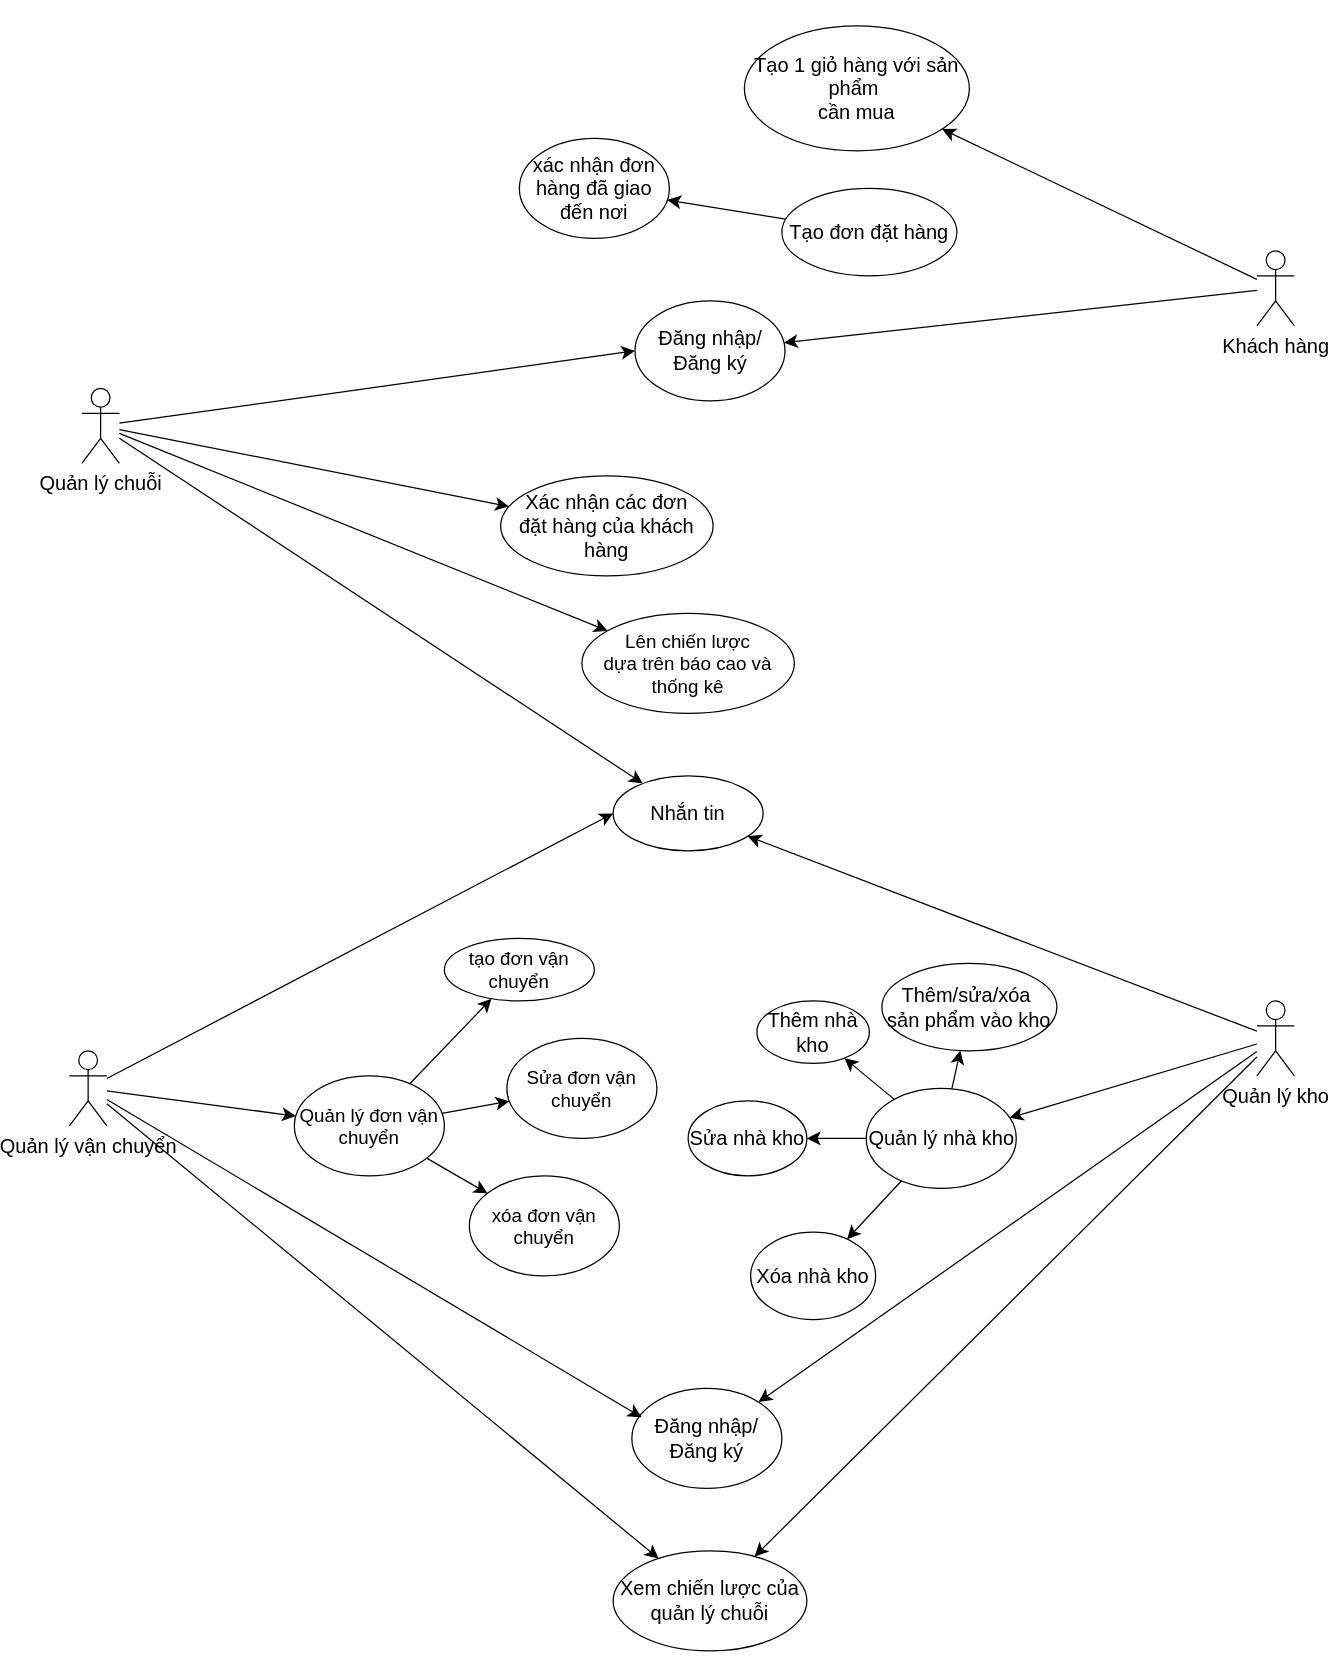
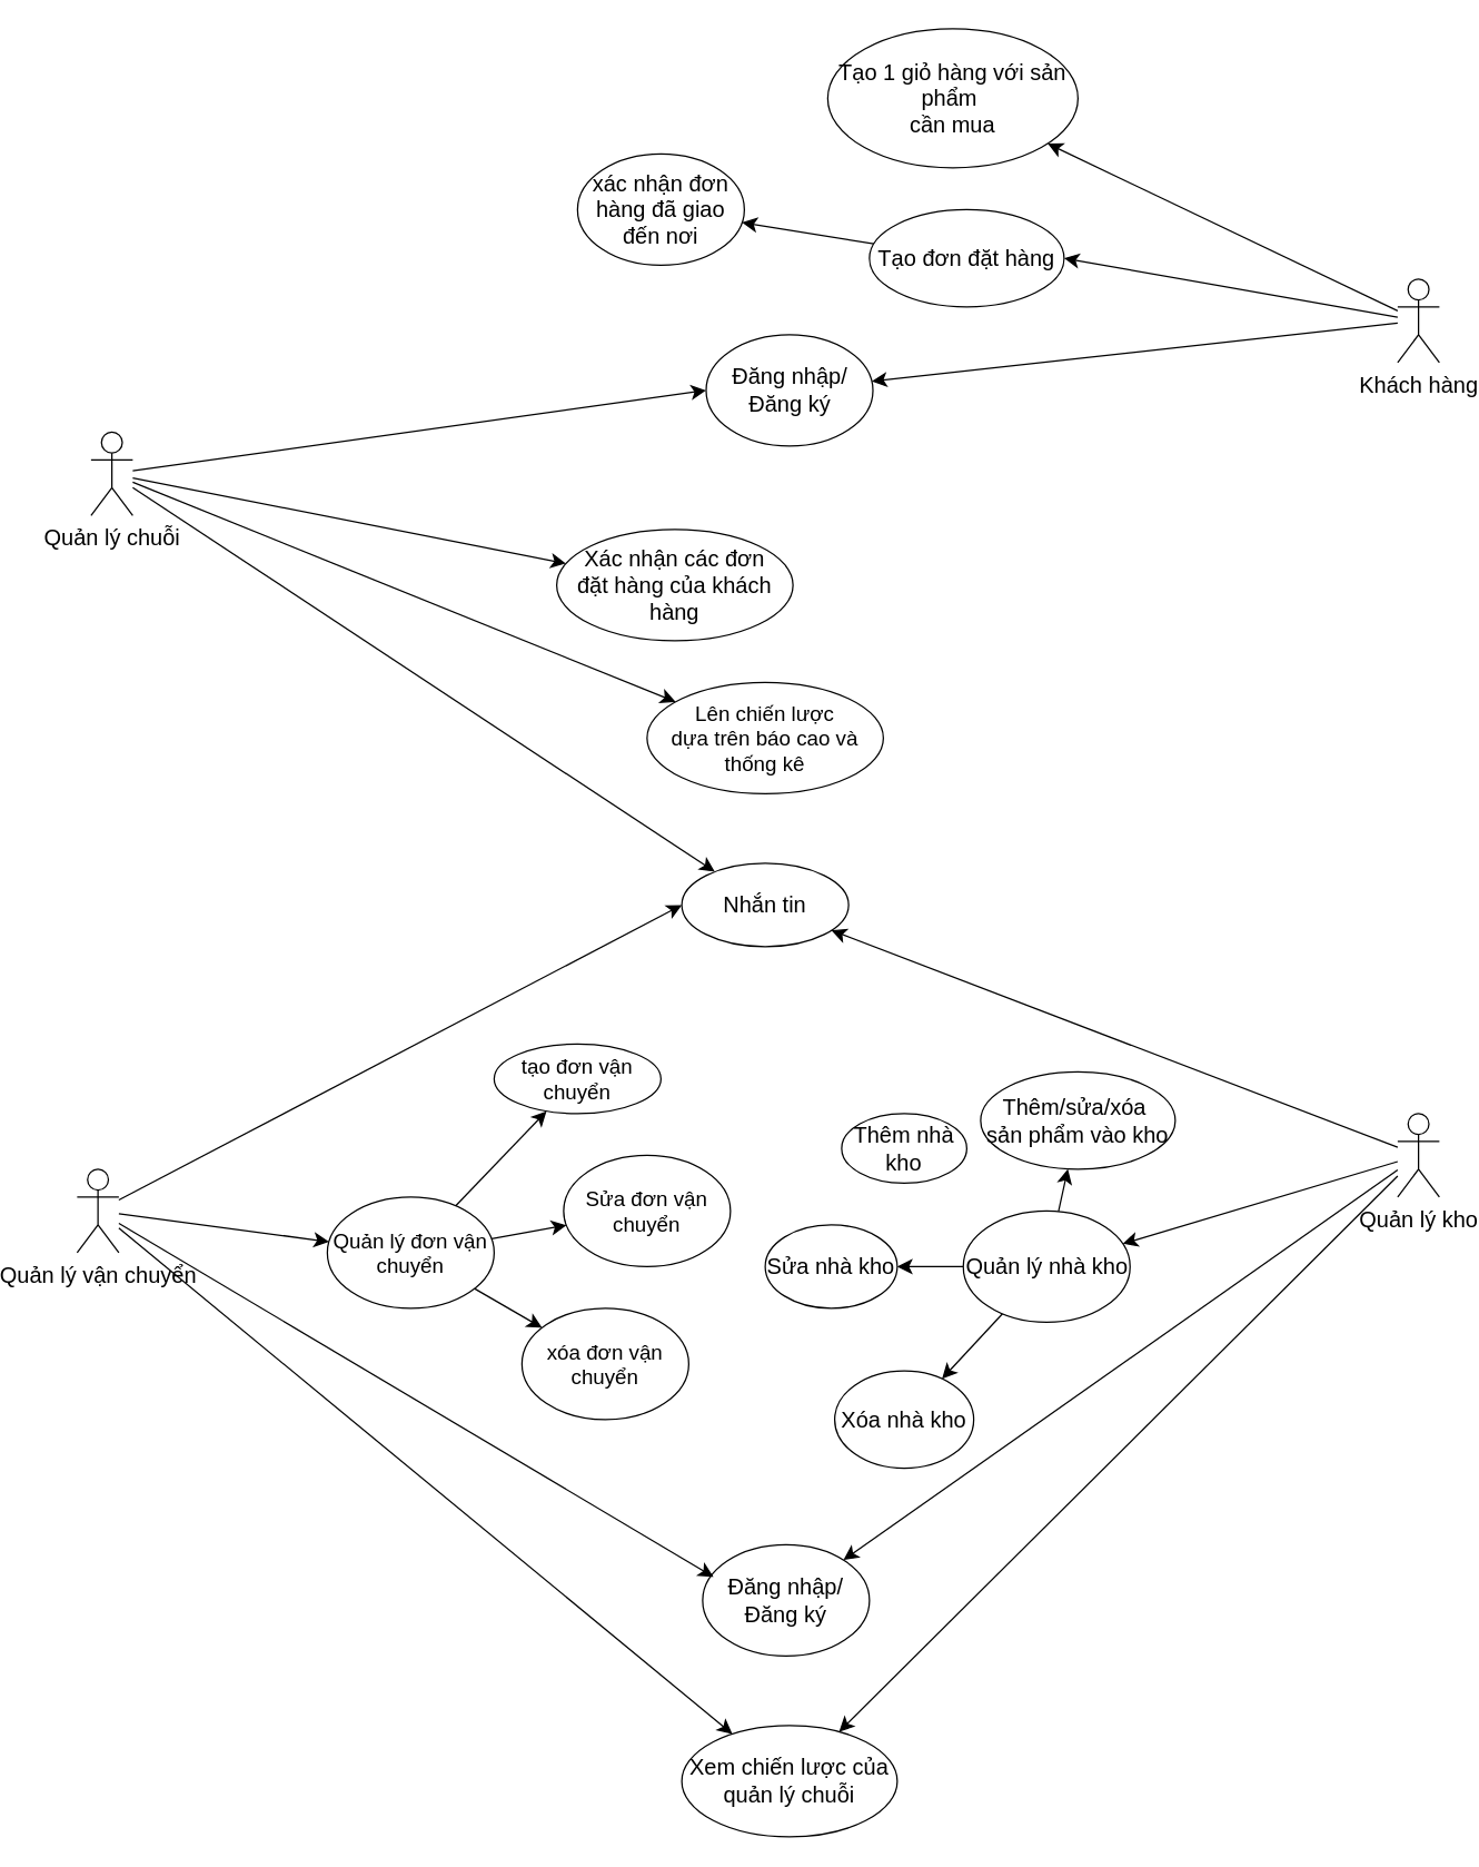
+ <mxCell id="3" style="edgeStyle=none;curved=1;rounded=0;orthogonalLoop=1;jettySize=auto;html=1;fontSize=12;startSize=8;endSize=8;entryX=1;entryY=0.5;entryDx=0;entryDy=0;" edge="1" parent="1" source="5" target="8"><mxGeometry relative="1" as="geometry"><mxPoint x="680" y="210" as="targetPoint" /></mxGeometry></mxCell>
- <mxCell id="23" style="edgeStyle=none;curved=1;rounded=0;orthogonalLoop=1;jettySize=auto;html=1;fontSize=12;startSize=8;endSize=8;" edge="1" parent="1" source="27" target="28"><mxGeometry relative="1" as="geometry"><mxPoint x="552.5" y="660" as="targetPoint" /></mxGeometry></mxCell>
